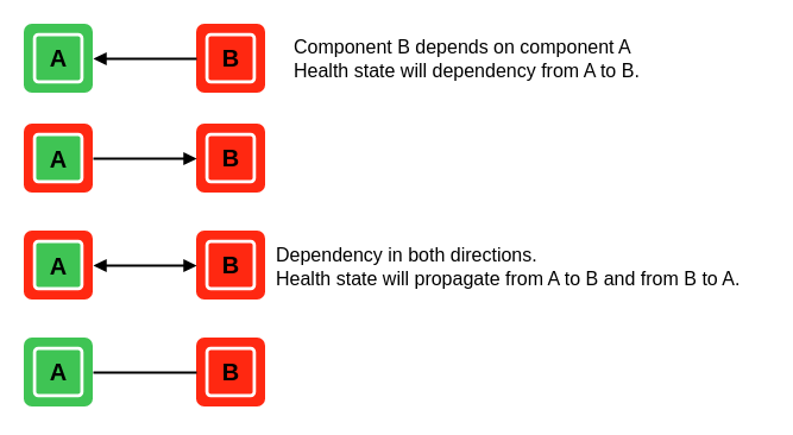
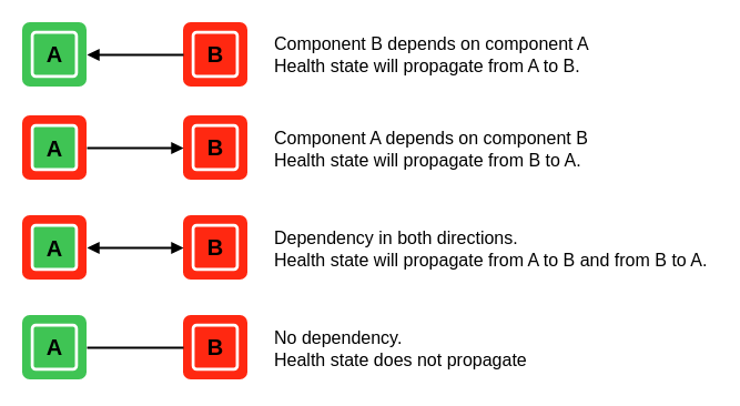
- <mxCell id="3" value="&lt;font style=&quot;font-size: 16px&quot;&gt;Component B depends on component A&lt;br&gt;Health state will dependency from A to B.&lt;/font&gt;" style="text;html=1;strokeColor=none;fillColor=none;align=left;verticalAlign=middle;whiteSpace=wrap;rounded=0;" vertex="1" parent="2"><mxGeometry x="225" y="4" width="400" height="50" as="geometry" /></mxCell>
+ <mxCell id="3" value="&lt;font style=&quot;font-size: 16px&quot;&gt;Component B depends on component A&lt;br&gt;Health state will propagate from A to B.&lt;/font&gt;" style="text;html=1;strokeColor=none;fillColor=none;align=left;verticalAlign=middle;whiteSpace=wrap;rounded=0;" vertex="1" parent="2"><mxGeometry x="225" y="4" width="400" height="50" as="geometry" /></mxCell>
+ <mxCell id="4" value="&lt;font style=&quot;font-size: 16px&quot;&gt;Component A depends on component B&lt;br&gt;Health state will propagate from B to A.&lt;/font&gt;" style="text;html=1;strokeColor=none;fillColor=none;align=left;verticalAlign=middle;whiteSpace=wrap;rounded=0;" vertex="1" parent="2"><mxGeometry x="225" y="84" width="400" height="60" as="geometry" /></mxCell>
- <mxCell id="5" value="&lt;font style=&quot;font-size: 16px&quot;&gt;Dependency in both directions. &lt;br&gt;Health state will propagate from A to B and from B to A.&lt;/font&gt;" style="text;html=1;strokeColor=none;fillColor=none;align=left;verticalAlign=middle;whiteSpace=wrap;rounded=0;" vertex="1" parent="2"><mxGeometry x="210" y="174" width="400" height="60" as="geometry" /></mxCell>
+ <mxCell id="5" value="&lt;font style=&quot;font-size: 16px&quot;&gt;Dependency in both directions. &lt;br&gt;Health state will propagate from A to B and from B to A.&lt;/font&gt;" style="text;html=1;strokeColor=none;fillColor=none;align=left;verticalAlign=middle;whiteSpace=wrap;rounded=0;" vertex="1" parent="2"><mxGeometry x="225" y="174" width="400" height="60" as="geometry" /></mxCell>
+ <mxCell id="6" value="&lt;font style=&quot;font-size: 16px&quot;&gt;No dependency. &lt;br&gt;Health state does not propagate&lt;/font&gt;" style="text;html=1;strokeColor=none;fillColor=none;align=left;verticalAlign=middle;whiteSpace=wrap;rounded=0;" vertex="1" parent="2"><mxGeometry x="225" y="264" width="400" height="60" as="geometry" /></mxCell>
